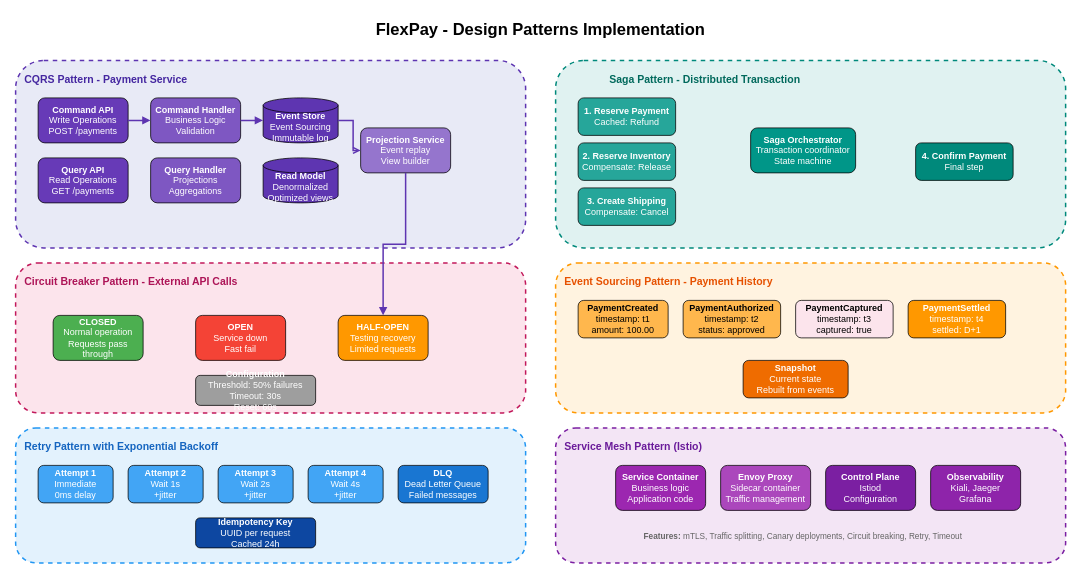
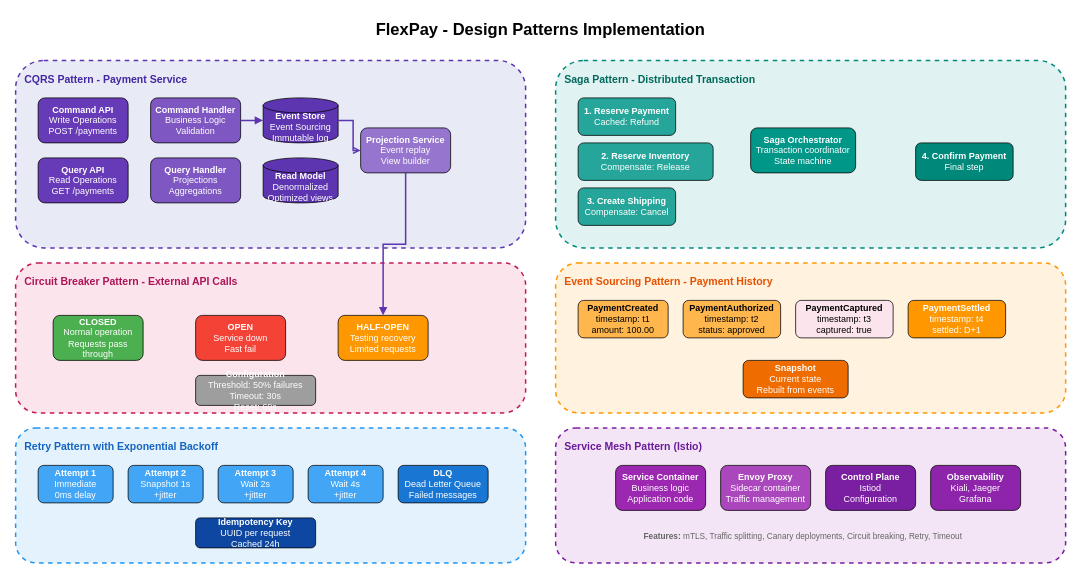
- <mxCell id="13" value="&lt;b&gt;Saga Pattern - Distributed Transaction&lt;/b&gt;" style="text;html=1;strokeColor=none;fillColor=none;align=left;verticalAlign=top;whiteSpace=wrap;rounded=0;fontSize=14;fontStyle=1;fontColor=#00695c;" vertex="1" parent="1"><mxGeometry x="810" y="90" width="350" height="20" as="geometry" /></mxCell>
+ <mxCell id="13" value="&lt;b&gt;Saga Pattern - Distributed Transaction&lt;/b&gt;" style="text;html=1;strokeColor=none;fillColor=none;align=left;verticalAlign=top;whiteSpace=wrap;rounded=0;fontSize=14;fontStyle=1;fontColor=#00695c;" vertex="1" parent="1"><mxGeometry x="750" y="90" width="350" height="20" as="geometry" /></mxCell>
- <mxCell id="47" style="edgeStyle=orthogonalEdgeStyle;rounded=0;orthogonalLoop=1;jettySize=auto;html=1;strokeColor=#5e35b1;strokeWidth=2;endArrow=block;endFill=1;" edge="1" parent="1" source="5" target="7"><mxGeometry relative="1" as="geometry" /></mxCell>
- <mxCell id="16" value="&lt;b&gt;2. Reserve Inventory&lt;/b&gt;&lt;br/&gt;Compensate: Release" style="rounded=1;whiteSpace=wrap;html=1;fillColor=#26a69a;fontColor=#ffffff;align=center;" vertex="1" parent="1"><mxGeometry x="770" y="190" width="130" height="50" as="geometry" /></mxCell>
+ <mxCell id="16" value="&lt;b&gt;2. Reserve Inventory&lt;/b&gt;&lt;br/&gt;Compensate: Release" style="rounded=1;whiteSpace=wrap;html=1;fillColor=#26a69a;fontColor=#ffffff;align=center;" vertex="1" parent="1"><mxGeometry x="770" y="190" width="180" height="50" as="geometry" /></mxCell>
- <mxCell id="35" value="&lt;b&gt;Attempt 2&lt;/b&gt;&lt;br/&gt;Wait 1s&lt;br/&gt;+jitter" style="rounded=1;whiteSpace=wrap;html=1;fillColor=#42a5f5;fontColor=#ffffff;align=center;" vertex="1" parent="1"><mxGeometry x="170" y="620" width="100" height="50" as="geometry" /></mxCell>
+ <mxCell id="35" value="&lt;b&gt;Attempt 2&lt;/b&gt;&lt;br/&gt;Snapshot 1s&lt;br/&gt;+jitter" style="rounded=1;whiteSpace=wrap;html=1;fillColor=#42a5f5;fontColor=#ffffff;align=center;" vertex="1" parent="1"><mxGeometry x="170" y="620" width="100" height="50" as="geometry" /></mxCell>
